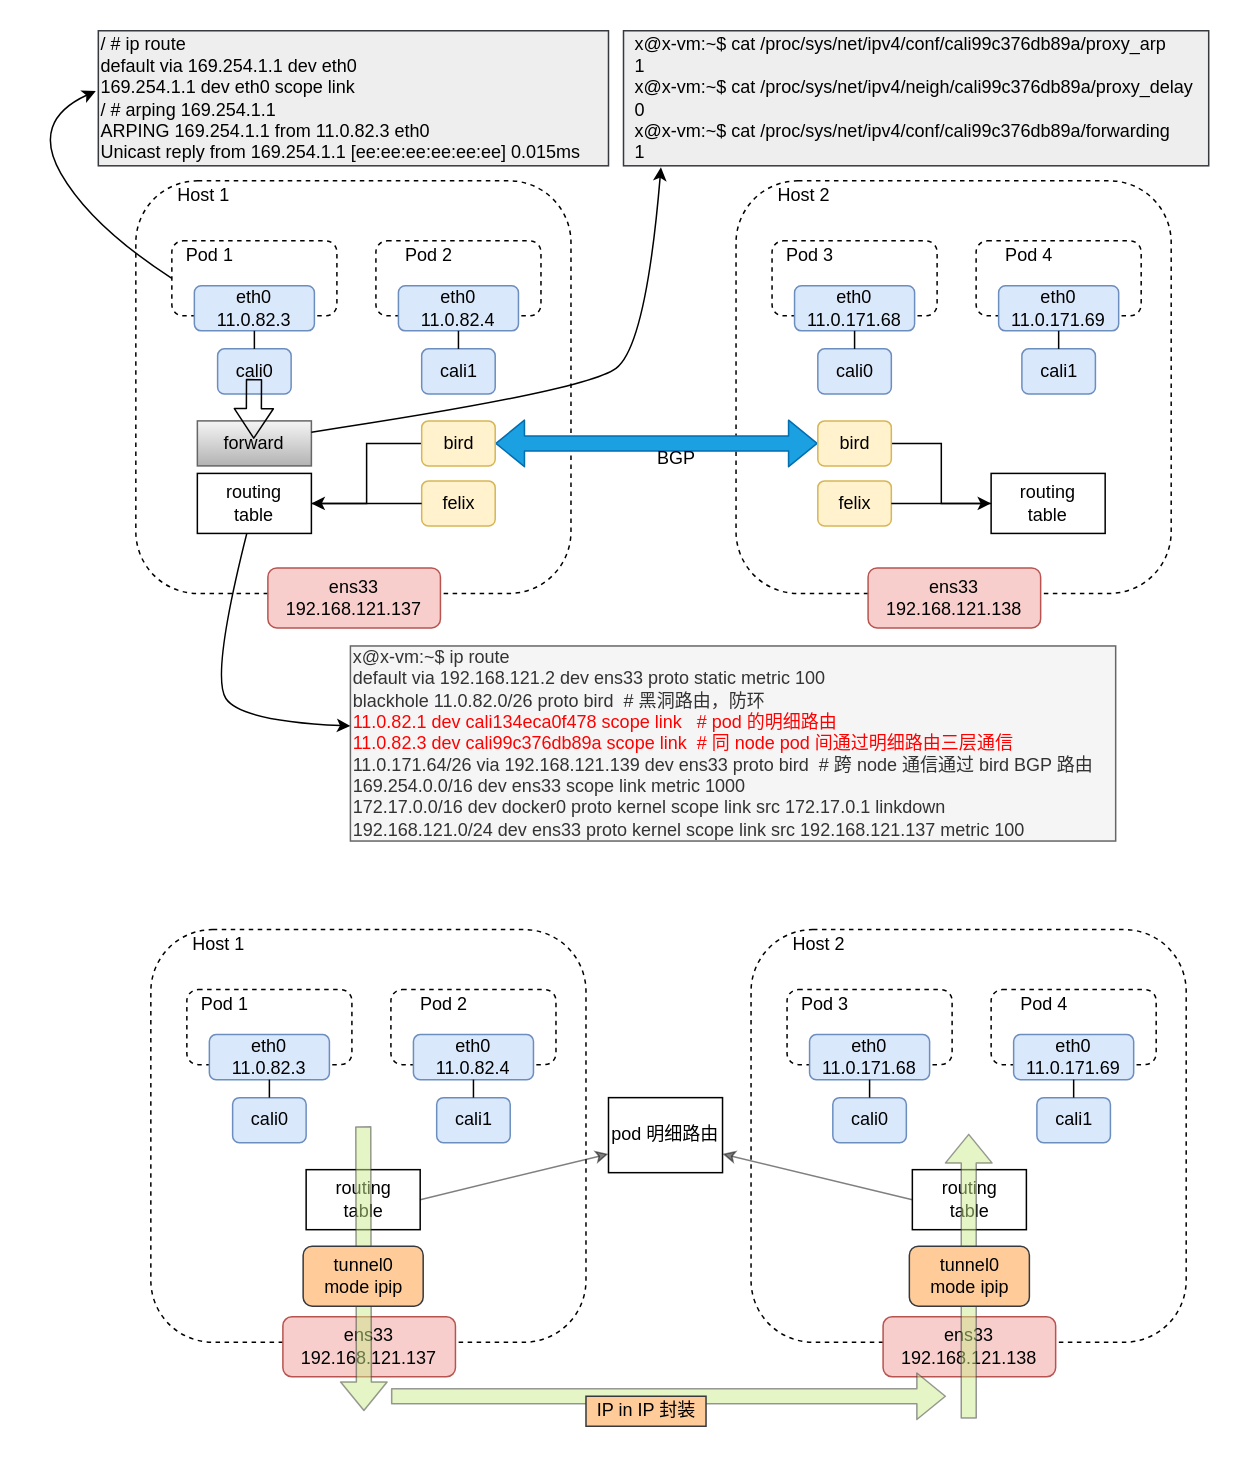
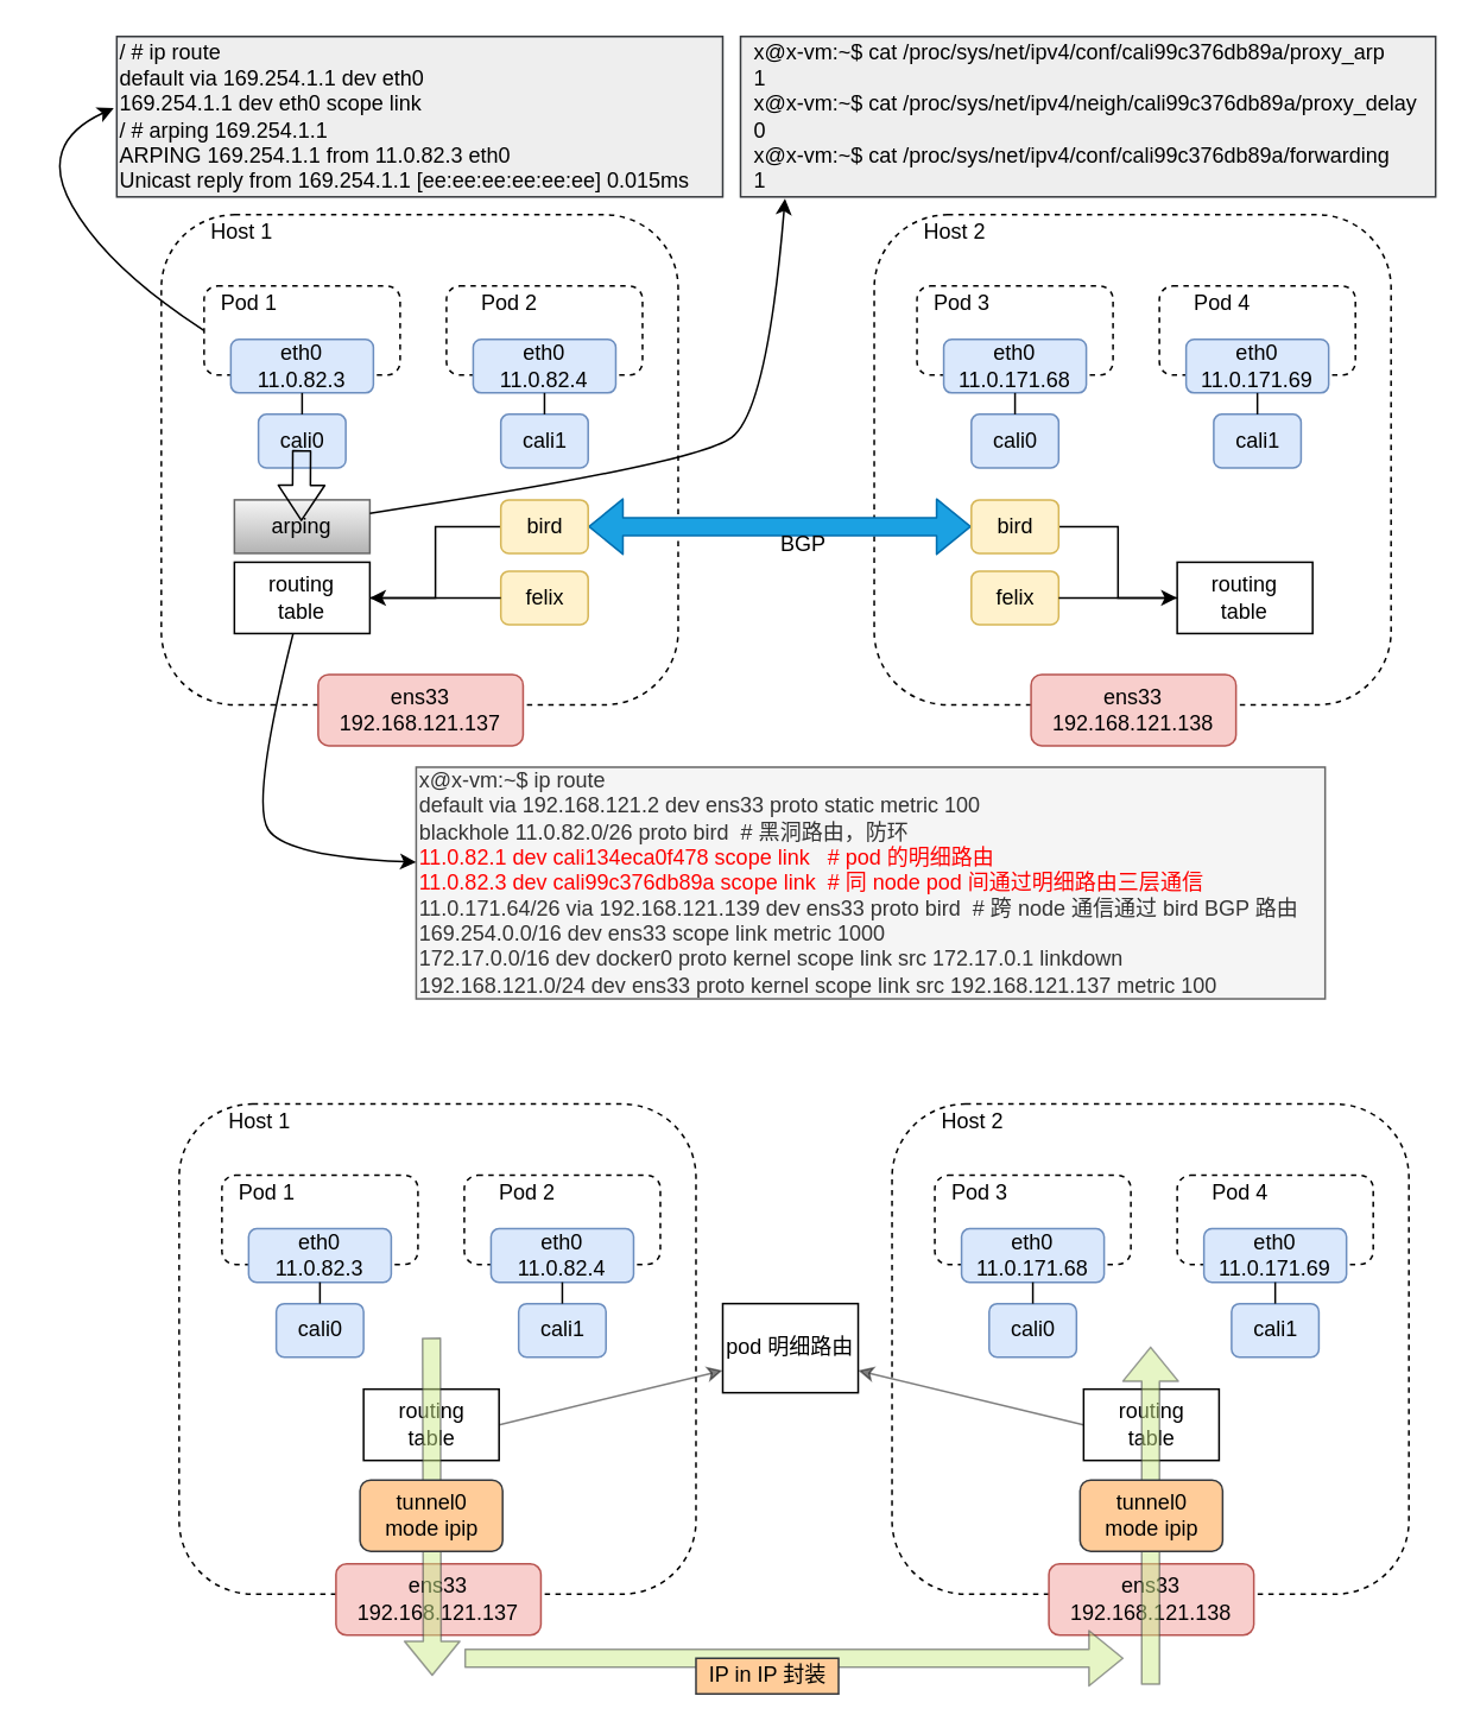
- <mxCell id="45" value="forward" style="rounded=0;whiteSpace=wrap;html=1;fillColor=#f5f5f5;strokeColor=#666666;gradientColor=#b3b3b3;" vertex="1" parent="1"><mxGeometry x="131" y="280" width="76" height="30" as="geometry" /></mxCell>
+ <mxCell id="45" value="arping" style="rounded=0;whiteSpace=wrap;html=1;fillColor=#f5f5f5;strokeColor=#666666;gradientColor=#b3b3b3;" vertex="1" parent="1"><mxGeometry x="131" y="280" width="76" height="30" as="geometry" /></mxCell>
